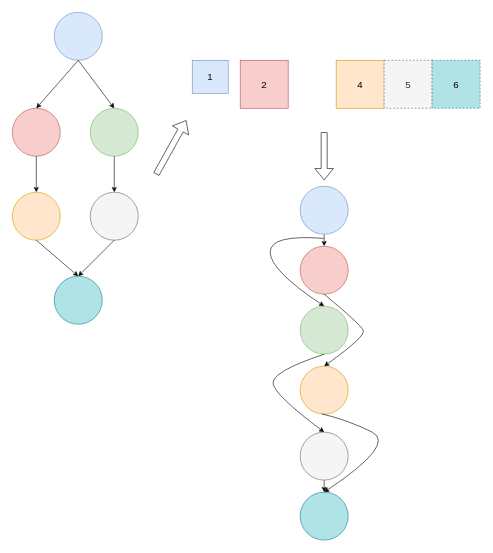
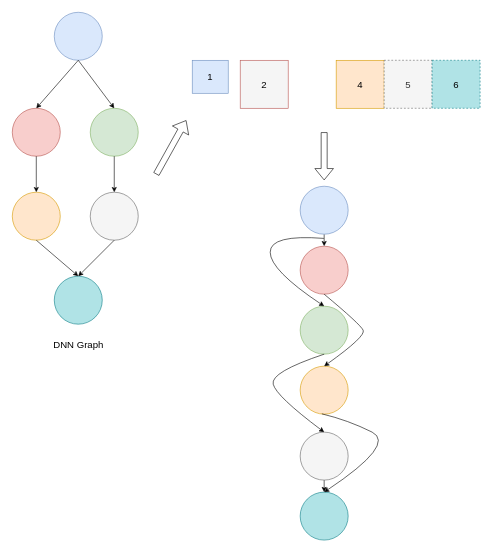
- <mxCell id="15" value="&lt;font style=&quot;font-size: 16px;&quot;&gt;2&lt;/font&gt;" style="whiteSpace=wrap;html=1;aspect=fixed;fillColor=#f8cecc;strokeColor=#b85450;" vertex="1" parent="1"><mxGeometry x="400" y="100" width="80" height="80" as="geometry" /></mxCell>
+ <mxCell id="15" value="&lt;font style=&quot;font-size: 16px;&quot;&gt;2&lt;/font&gt;" style="whiteSpace=wrap;html=1;aspect=fixed;fillColor=#f5f5f5;strokeColor=#b85450;" vertex="1" parent="1"><mxGeometry x="400" y="100" width="80" height="80" as="geometry" /></mxCell>
+ <mxCell id="14" value="&lt;font style=&quot;font-size: 16px;&quot;&gt;DNN Graph&lt;/font&gt;" style="text;html=1;align=center;verticalAlign=middle;resizable=0;points=[];autosize=1;strokeColor=none;fillColor=none;" vertex="1" parent="1"><mxGeometry x="75" y="560" width="110" height="30" as="geometry" /></mxCell>
